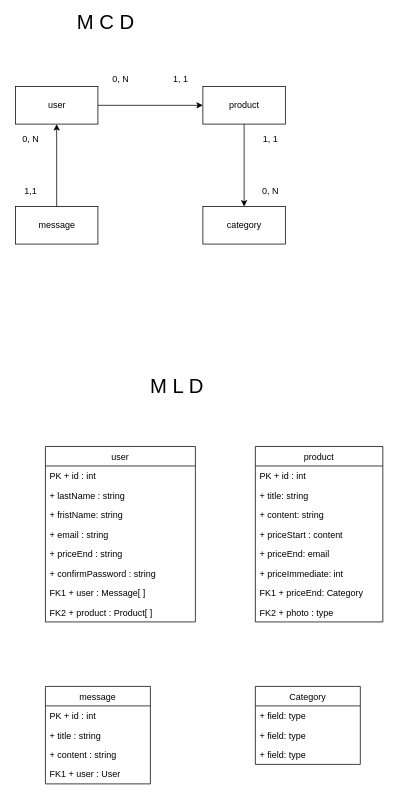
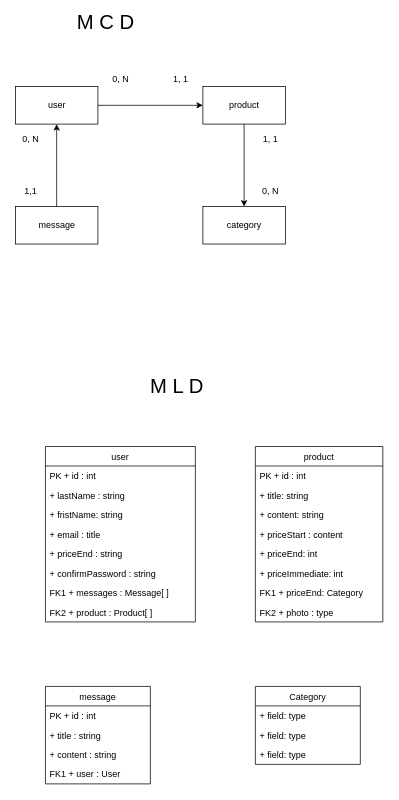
- <mxCell id="20" value="+ email : string" style="text;strokeColor=none;fillColor=none;align=left;verticalAlign=top;spacingLeft=4;spacingRight=4;overflow=hidden;rotatable=0;points=[[0,0.5],[1,0.5]];portConstraint=eastwest;" vertex="1" parent="16"><mxGeometry y="104" width="200" height="26" as="geometry" /></mxCell>
+ <mxCell id="20" value="+ email : title" style="text;strokeColor=none;fillColor=none;align=left;verticalAlign=top;spacingLeft=4;spacingRight=4;overflow=hidden;rotatable=0;points=[[0,0.5],[1,0.5]];portConstraint=eastwest;" vertex="1" parent="16"><mxGeometry y="104" width="200" height="26" as="geometry" /></mxCell>
- <mxCell id="40" value="+ priceEnd: email" style="text;strokeColor=none;fillColor=none;align=left;verticalAlign=top;spacingLeft=4;spacingRight=4;overflow=hidden;rotatable=0;points=[[0,0.5],[1,0.5]];portConstraint=eastwest;" vertex="1" parent="35"><mxGeometry y="130" width="170" height="26" as="geometry" /></mxCell>
+ <mxCell id="40" value="+ priceEnd: int" style="text;strokeColor=none;fillColor=none;align=left;verticalAlign=top;spacingLeft=4;spacingRight=4;overflow=hidden;rotatable=0;points=[[0,0.5],[1,0.5]];portConstraint=eastwest;" vertex="1" parent="35"><mxGeometry y="130" width="170" height="26" as="geometry" /></mxCell>
- <mxCell id="23" value="FK1 + user : Message[ ]" style="text;strokeColor=none;fillColor=none;align=left;verticalAlign=top;spacingLeft=4;spacingRight=4;overflow=hidden;rotatable=0;points=[[0,0.5],[1,0.5]];portConstraint=eastwest;" vertex="1" parent="16"><mxGeometry y="182" width="200" height="26" as="geometry" /></mxCell>
+ <mxCell id="23" value="FK1 + messages : Message[ ]" style="text;strokeColor=none;fillColor=none;align=left;verticalAlign=top;spacingLeft=4;spacingRight=4;overflow=hidden;rotatable=0;points=[[0,0.5],[1,0.5]];portConstraint=eastwest;" vertex="1" parent="16"><mxGeometry y="182" width="200" height="26" as="geometry" /></mxCell>
